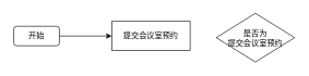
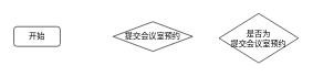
- <mxCell id="2" value="" style="edgeStyle=orthogonalEdgeStyle;rounded=0;orthogonalLoop=1;jettySize=auto;html=1;" edge="1" parent="1" source="3" target="4"><mxGeometry relative="1" as="geometry" /></mxCell>
- <mxCell id="4" value="提交会议室预约" style="rounded=0;whiteSpace=wrap;html=1;" vertex="1" parent="1"><mxGeometry x="170" y="32.5" width="120" height="45" as="geometry" /></mxCell>
+ <mxCell id="4" value="提交会议室预约" style="rhombus;whiteSpace=wrap;html=1;" vertex="1" parent="1"><mxGeometry x="170" y="32.5" width="120" height="45" as="geometry" /></mxCell>
